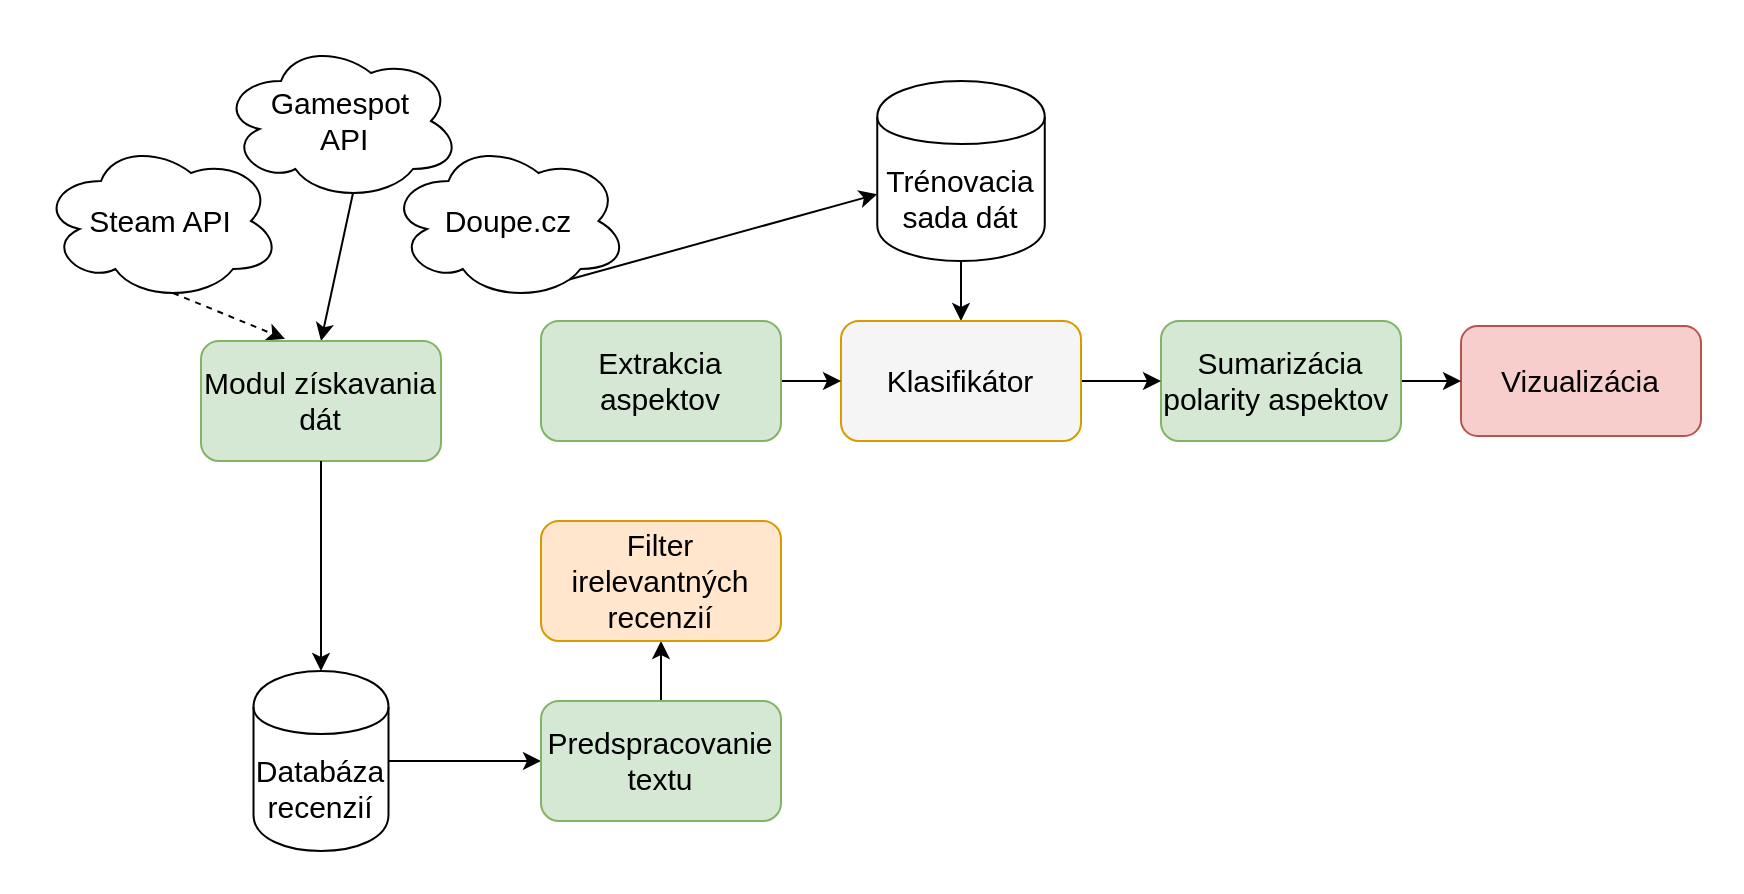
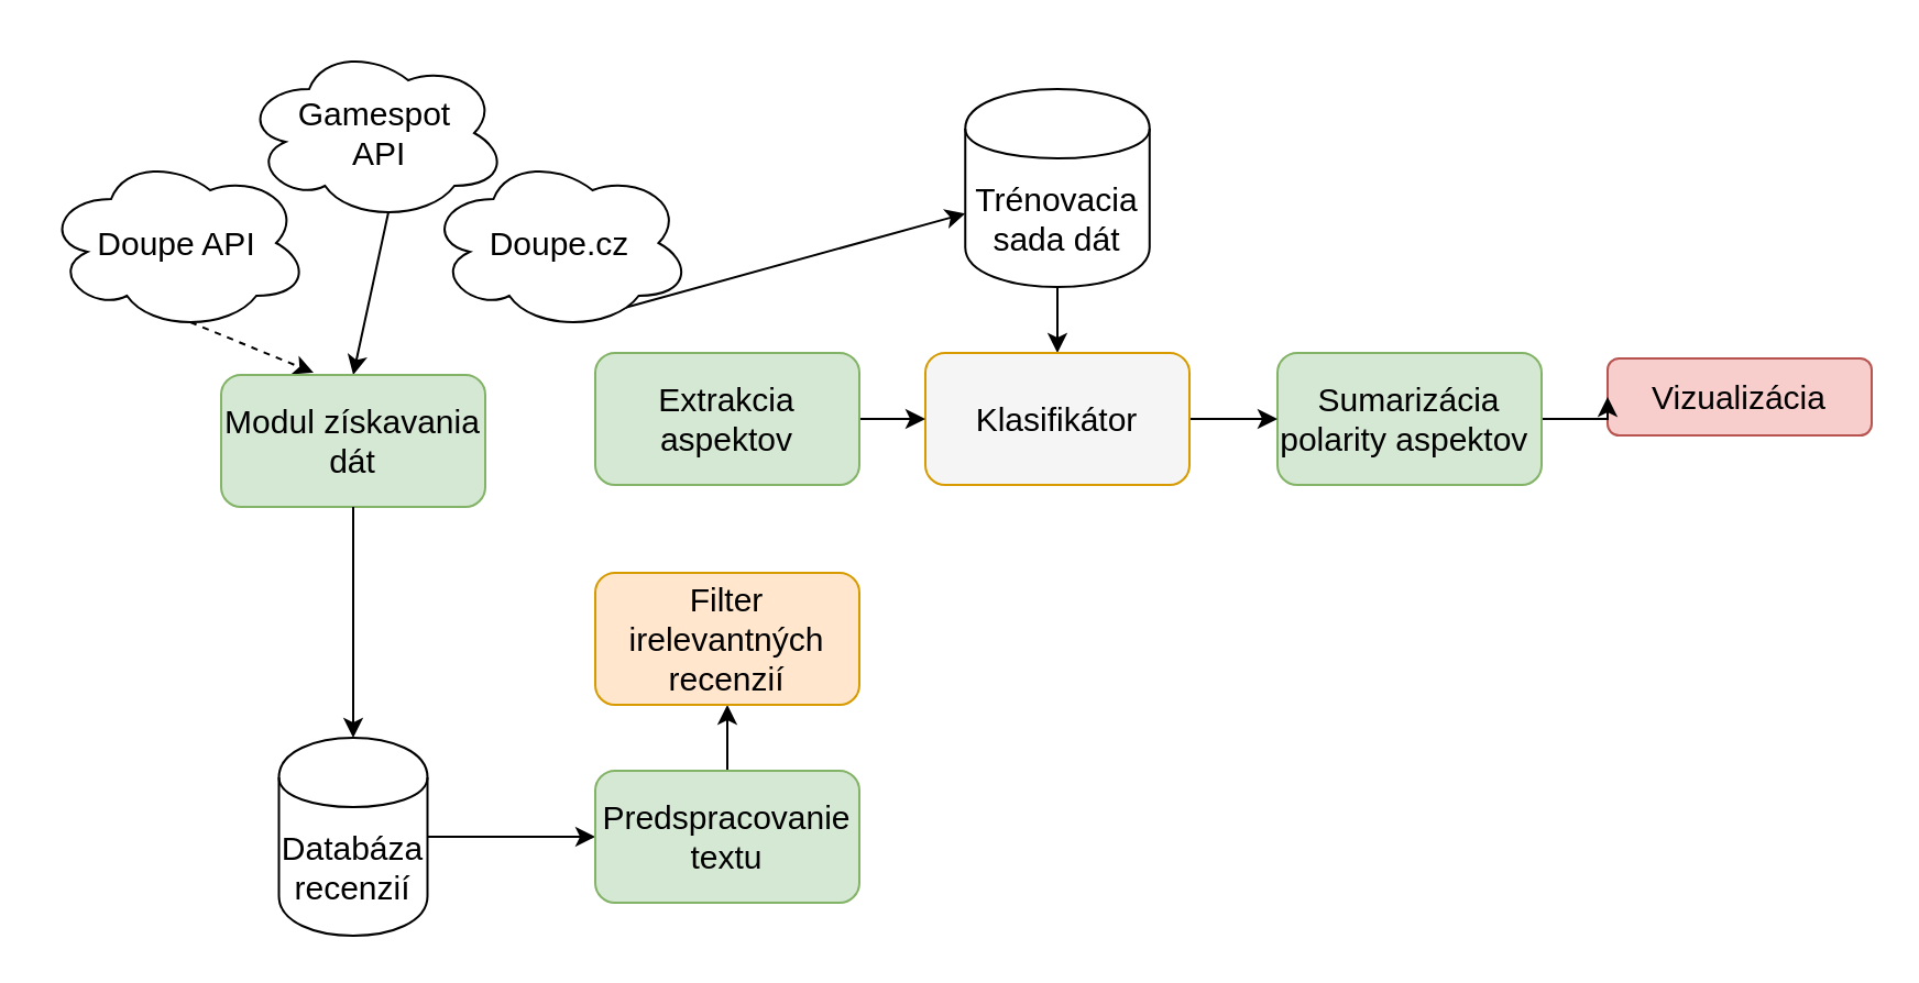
- <mxCell id="2" value="Steam API" style="ellipse;shape=cloud;whiteSpace=wrap;html=1;fontSize=15;" parent="1" vertex="1"><mxGeometry y="70" width="120" height="80" as="geometry" x="20" /></mxCell>
+ <mxCell id="2" value="Doupe API" style="ellipse;shape=cloud;whiteSpace=wrap;html=1;fontSize=15;" parent="1" vertex="1"><mxGeometry y="70" width="120" height="80" as="geometry" x="20" /></mxCell>
- <mxCell id="12" value="Vizualizácia" style="rounded=1;whiteSpace=wrap;html=1;fontSize=15;fillColor=#f8cecc;strokeColor=#b85450;" parent="1" vertex="1"><mxGeometry x="730" y="162.5" width="120" height="55" as="geometry" /></mxCell>
+ <mxCell id="12" value="Vizualizácia" style="rounded=1;whiteSpace=wrap;html=1;fontSize=15;fillColor=#f8cecc;strokeColor=#b85450;" parent="1" vertex="1"><mxGeometry x="730" y="162.5" width="120" height="35" as="geometry" /></mxCell>
